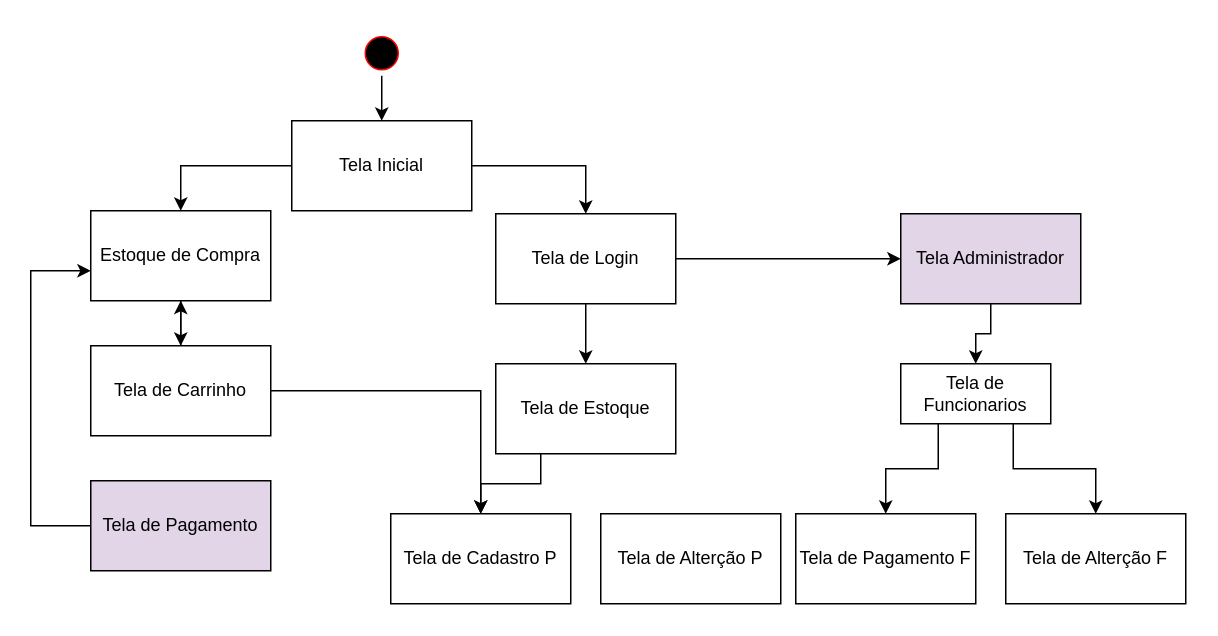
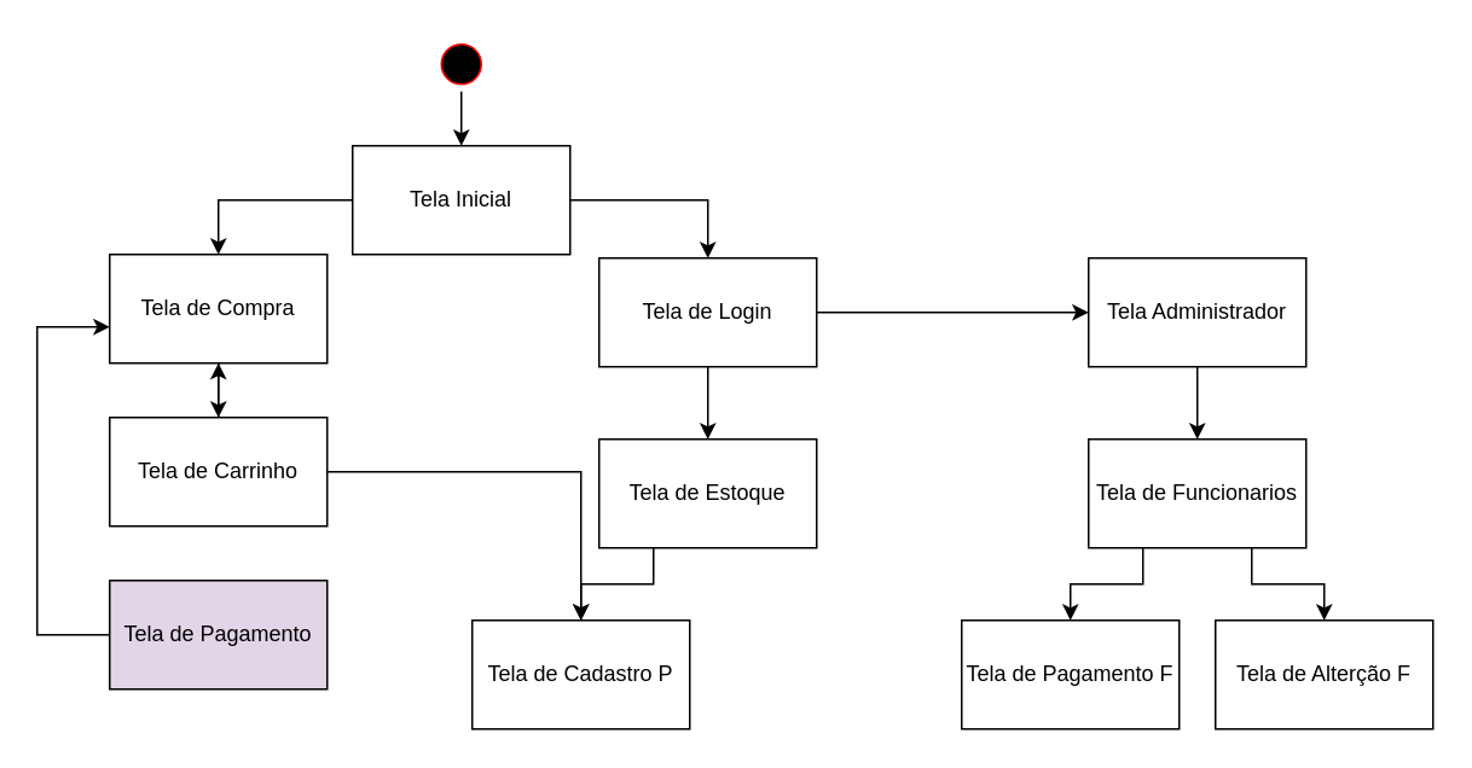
- <mxCell id="13" value="Estoque de C&lt;span style=&quot;background-color: initial;&quot;&gt;ompra&lt;/span&gt;" style="rounded=0;whiteSpace=wrap;html=1;" vertex="1" parent="1"><mxGeometry x="60" y="140" width="120" height="60" as="geometry" /></mxCell>
+ <mxCell id="13" value="Tela de C&lt;span style=&quot;background-color: initial;&quot;&gt;ompra&lt;/span&gt;" style="rounded=0;whiteSpace=wrap;html=1;" vertex="1" parent="1"><mxGeometry x="60" y="140" width="120" height="60" as="geometry" /></mxCell>
- <mxCell id="8" value="Tela Administrador" style="rounded=0;whiteSpace=wrap;html=1;fillColor=#e1d5e7;" vertex="1" parent="1"><mxGeometry x="600" y="142" width="120" height="60" as="geometry" /></mxCell>
+ <mxCell id="8" value="Tela Administrador" style="rounded=0;whiteSpace=wrap;html=1;" vertex="1" parent="1"><mxGeometry x="600" y="142" width="120" height="60" as="geometry" /></mxCell>
- <mxCell id="16" value="Tela de Funcionarios" style="rounded=0;whiteSpace=wrap;html=1;" vertex="1" parent="1"><mxGeometry x="600" y="242" width="100" height="40" as="geometry" /></mxCell>
+ <mxCell id="16" value="Tela de Funcionarios" style="rounded=0;whiteSpace=wrap;html=1;" vertex="1" parent="1"><mxGeometry x="600" y="242" width="120" height="60" as="geometry" /></mxCell>
- <mxCell id="25" value="Tela de Alterção P" style="rounded=0;whiteSpace=wrap;html=1;" vertex="1" parent="1"><mxGeometry x="400" y="342" width="120" height="60" as="geometry" /></mxCell>
